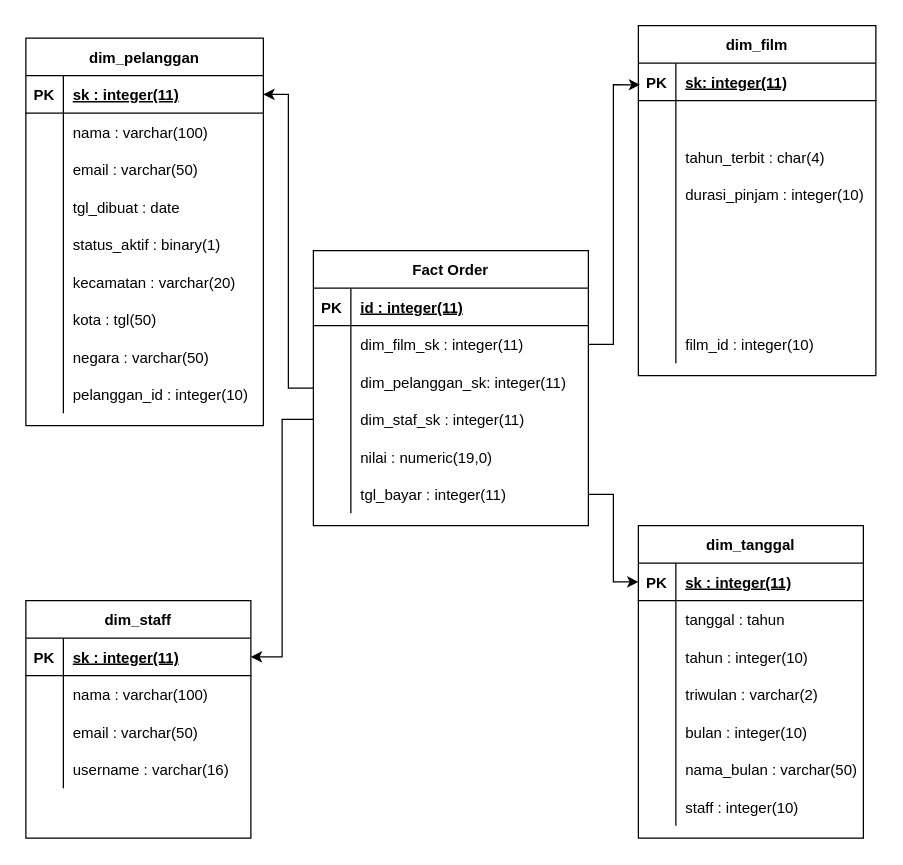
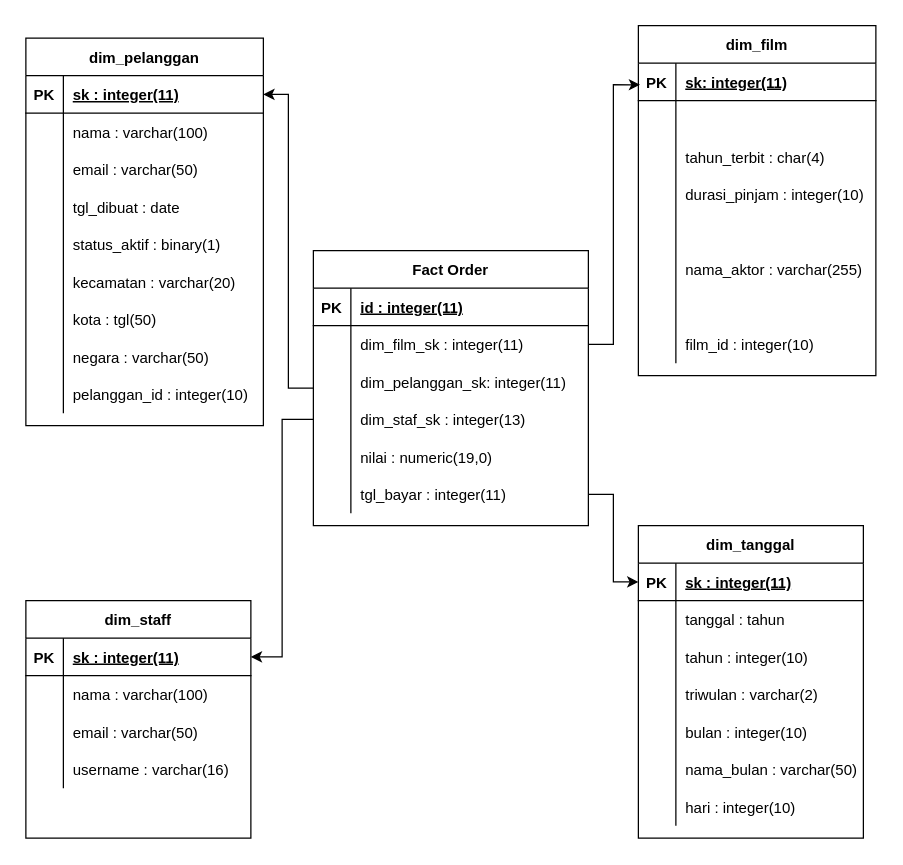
+ <mxCell id="81" value="nama_aktor : varchar(255)" style="shape=partialRectangle;connectable=0;fillColor=none;top=0;left=0;bottom=0;right=0;align=left;spacingLeft=6;overflow=hidden;" parent="79" vertex="1"><mxGeometry x="30" width="160.0" height="30" as="geometry" /></mxCell>
- <mxCell id="15" value="dim_staf_sk : integer(11)" style="shape=partialRectangle;connectable=0;fillColor=none;top=0;left=0;bottom=0;right=0;align=left;spacingLeft=6;overflow=hidden;" parent="13" vertex="1"><mxGeometry x="30" width="190" height="30" as="geometry" /></mxCell>
+ <mxCell id="15" value="dim_staf_sk : integer(13)" style="shape=partialRectangle;connectable=0;fillColor=none;top=0;left=0;bottom=0;right=0;align=left;spacingLeft=6;overflow=hidden;" parent="13" vertex="1"><mxGeometry x="30" width="190" height="30" as="geometry" /></mxCell>
- <mxCell id="108" value="staff : integer(10)" style="shape=partialRectangle;connectable=0;fillColor=none;top=0;left=0;bottom=0;right=0;align=left;spacingLeft=6;overflow=hidden;" parent="106" vertex="1"><mxGeometry x="30" width="150" height="30" as="geometry" /></mxCell>
+ <mxCell id="108" value="hari : integer(10)" style="shape=partialRectangle;connectable=0;fillColor=none;top=0;left=0;bottom=0;right=0;align=left;spacingLeft=6;overflow=hidden;" parent="106" vertex="1"><mxGeometry x="30" width="150" height="30" as="geometry" /></mxCell>
